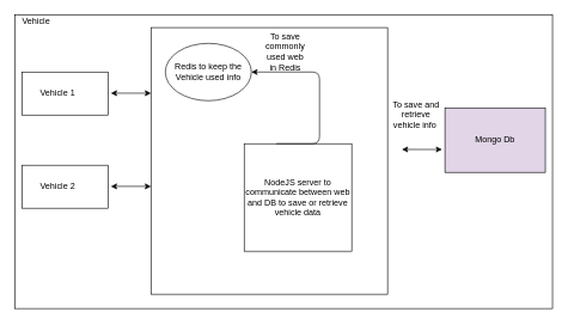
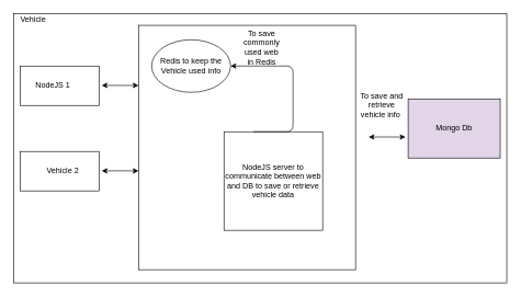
- <mxCell id="6" value="Vehicle 1" style="text;html=1;strokeColor=none;fillColor=none;align=center;verticalAlign=middle;whiteSpace=wrap;rounded=0;" vertex="1" parent="1"><mxGeometry x="50" y="120" width="60" height="20" as="geometry" /></mxCell>
+ <mxCell id="6" value="NodeJS 1" style="text;html=1;strokeColor=none;fillColor=none;align=center;verticalAlign=middle;whiteSpace=wrap;rounded=0;" vertex="1" parent="1"><mxGeometry x="50" y="120" width="60" height="20" as="geometry" /></mxCell>
- <mxCell id="7" value="Vehicle 2" style="text;html=1;strokeColor=none;fillColor=none;align=center;verticalAlign=middle;whiteSpace=wrap;rounded=0;" vertex="1" parent="1"><mxGeometry x="50" y="250" width="60" height="20" as="geometry" /></mxCell>
+ <mxCell id="7" value="Vehicle 2" style="text;html=1;strokeColor=none;fillColor=none;align=center;verticalAlign=middle;whiteSpace=wrap;rounded=0;" vertex="1" parent="1"><mxGeometry x="65" y="250" width="60" height="20" as="geometry" /></mxCell>
